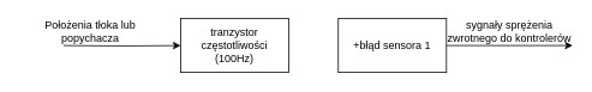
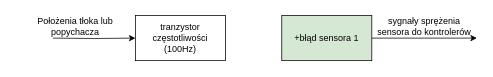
- <mxCell id="6" value="sygnały sprężenia zwrotnego do kontrolerów" style="text;html=1;strokeColor=none;fillColor=none;align=center;verticalAlign=middle;whiteSpace=wrap;rounded=0;" vertex="1" parent="1"><mxGeometry x="495" y="20" width="140" height="30" as="geometry" /></mxCell>
+ <mxCell id="6" value="sygnały sprężenia sensora do kontrolerów" style="text;html=1;strokeColor=none;fillColor=none;align=center;verticalAlign=middle;whiteSpace=wrap;rounded=0;" vertex="1" parent="1"><mxGeometry x="495" y="20" width="140" height="30" as="geometry" /></mxCell>
- <mxCell id="2" value="tranzystor częstotliwości (100Hz)" style="rounded=0;whiteSpace=wrap;html=1;" vertex="1" parent="1"><mxGeometry x="200" y="20" width="120" height="60" as="geometry" /></mxCell>
+ <mxCell id="2" value="tranzystor częstotliwości (100Hz)" style="rounded=0;whiteSpace=wrap;html=1;" vertex="1" parent="1"><mxGeometry x="180" y="20" width="120" height="60" as="geometry" /></mxCell>
- <mxCell id="5" value="+błąd sensora 1" style="rounded=0;whiteSpace=wrap;html=1;" vertex="1" parent="1"><mxGeometry x="375" y="20" width="120" height="60" as="geometry" /></mxCell>
+ <mxCell id="5" value="+błąd sensora 1" style="rounded=0;whiteSpace=wrap;html=1;fillColor=#d5e8d4;" vertex="1" parent="1"><mxGeometry x="375" y="20" width="120" height="60" as="geometry" /></mxCell>
